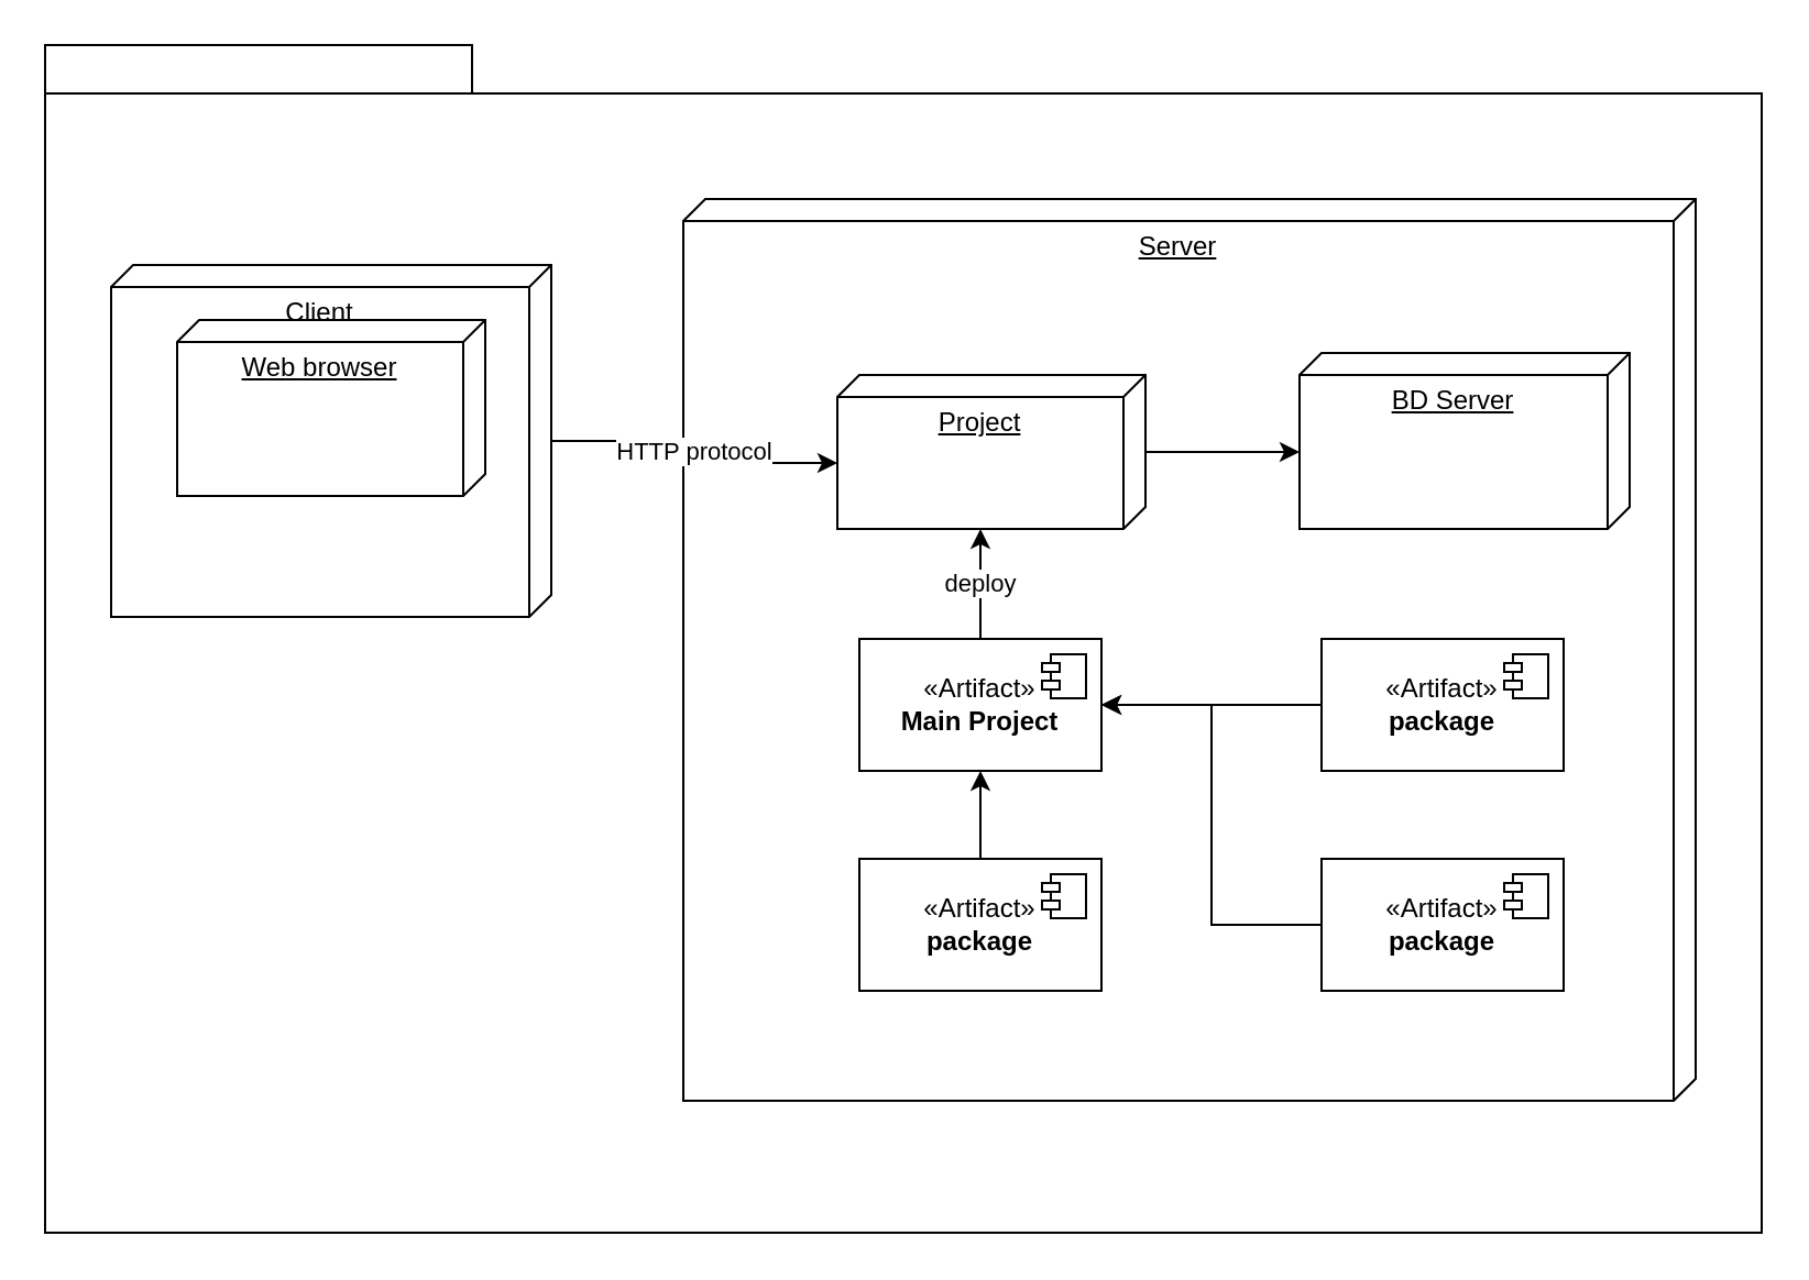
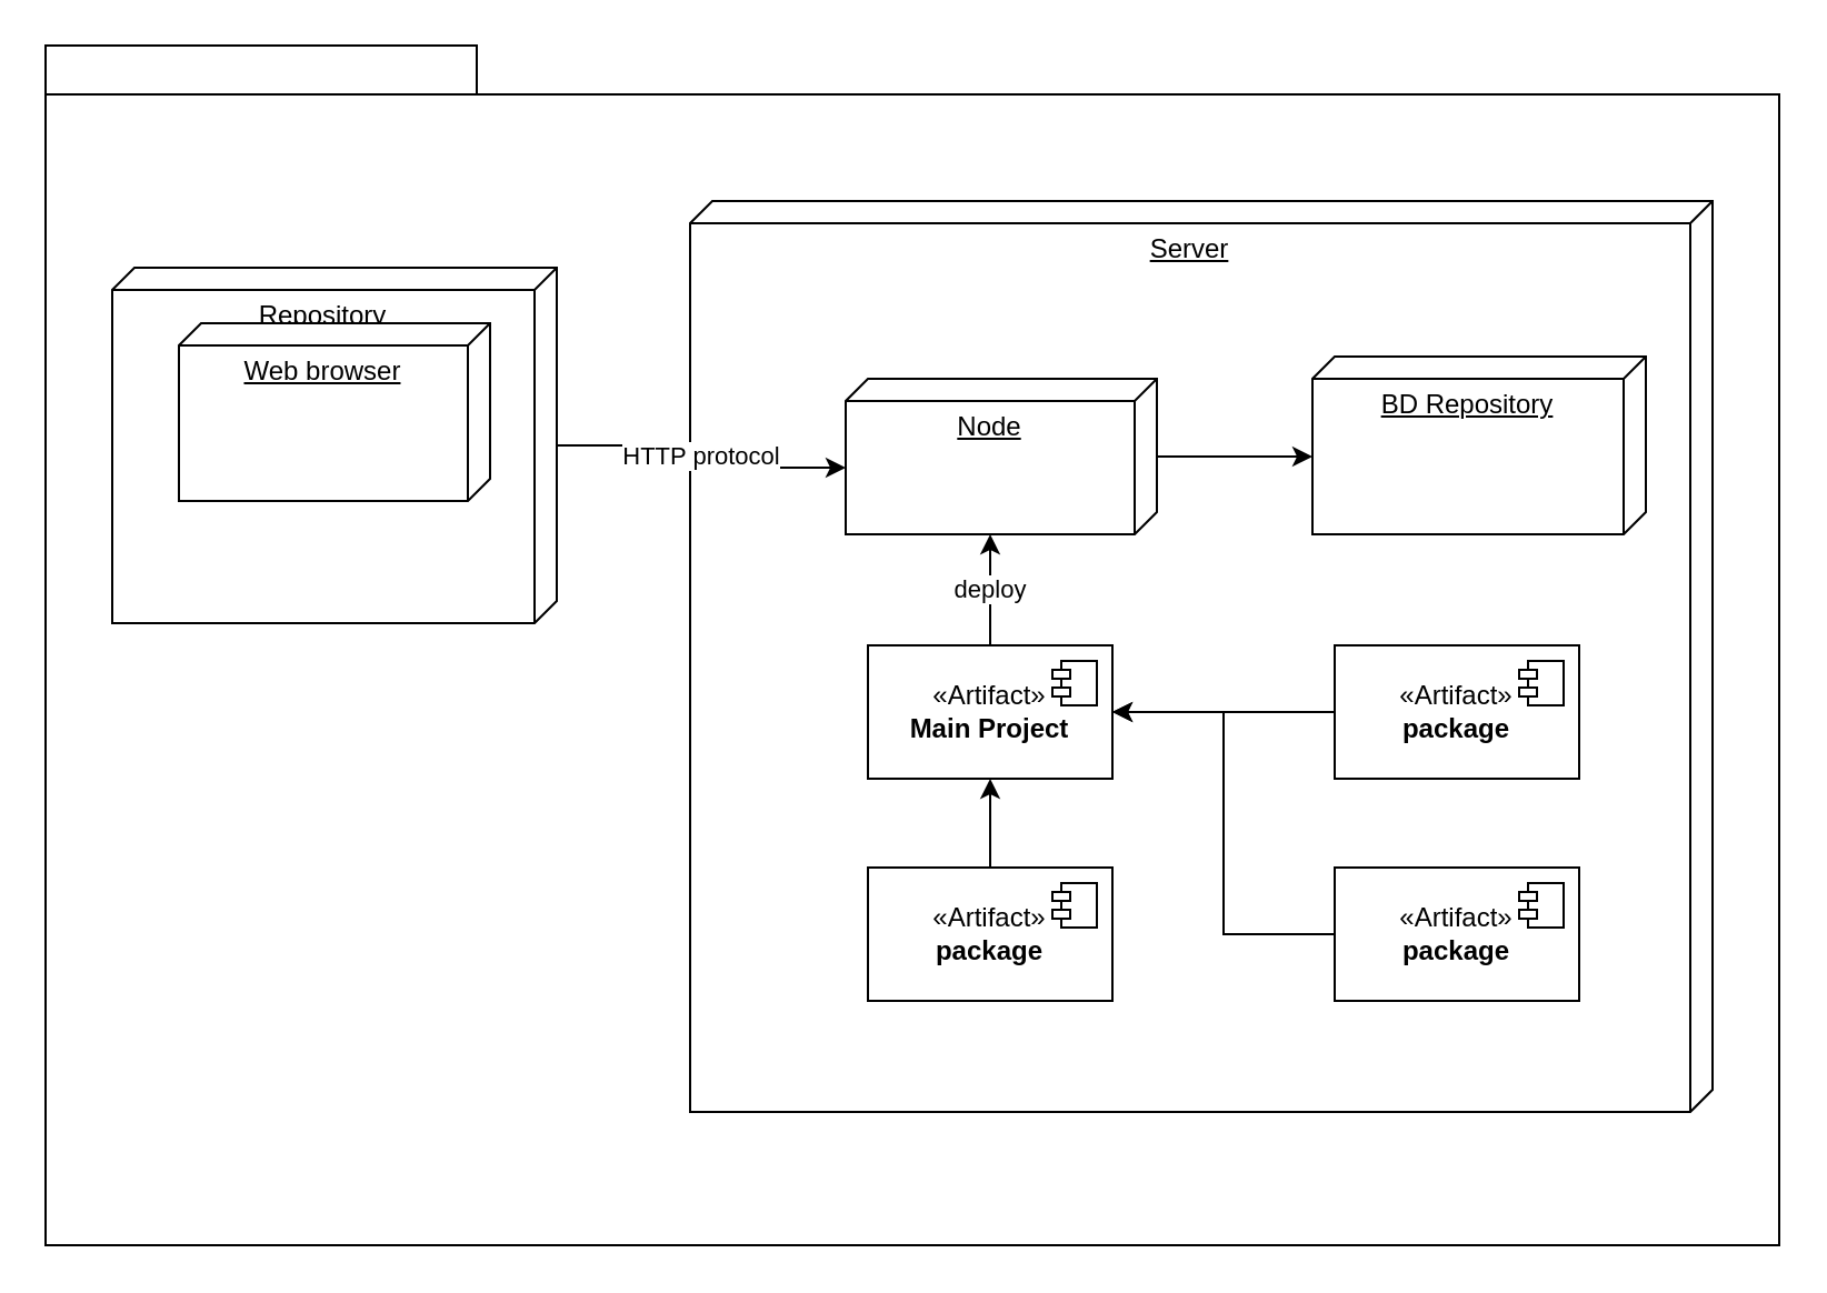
- <mxCell id="5" value="Client" style="verticalAlign=top;align=center;spacingTop=8;spacingLeft=2;spacingRight=12;shape=cube;size=10;direction=south;fontStyle=4;html=1;whiteSpace=wrap;container=0;movable=0;resizable=0;rotatable=0;deletable=0;editable=0;locked=1;connectable=0;" vertex="1" parent="1"><mxGeometry x="50" y="120" width="200" height="160" as="geometry" /></mxCell>
+ <mxCell id="5" value="Repository" style="verticalAlign=top;align=center;spacingTop=8;spacingLeft=2;spacingRight=12;shape=cube;size=10;direction=south;fontStyle=4;html=1;whiteSpace=wrap;container=0;movable=0;resizable=0;rotatable=0;deletable=0;editable=0;locked=1;connectable=0;" vertex="1" parent="1"><mxGeometry x="50" y="120" width="200" height="160" as="geometry" /></mxCell>
- <mxCell id="9" value="BD Server" style="verticalAlign=top;align=center;spacingTop=8;spacingLeft=2;spacingRight=12;shape=cube;size=10;direction=south;fontStyle=4;html=1;whiteSpace=wrap;movable=0;resizable=0;rotatable=0;deletable=0;editable=0;locked=1;connectable=0;" vertex="1" parent="1"><mxGeometry x="590" y="160" width="150" height="80" as="geometry" /></mxCell>
+ <mxCell id="9" value="BD Repository" style="verticalAlign=top;align=center;spacingTop=8;spacingLeft=2;spacingRight=12;shape=cube;size=10;direction=south;fontStyle=4;html=1;whiteSpace=wrap;movable=0;resizable=0;rotatable=0;deletable=0;editable=0;locked=1;connectable=0;" vertex="1" parent="1"><mxGeometry x="590" y="160" width="150" height="80" as="geometry" /></mxCell>
- <mxCell id="8" value="Project" style="verticalAlign=top;align=center;spacingTop=8;spacingLeft=2;spacingRight=12;shape=cube;size=10;direction=south;fontStyle=4;html=1;whiteSpace=wrap;movable=0;resizable=0;rotatable=0;deletable=0;editable=0;locked=1;connectable=0;" vertex="1" parent="1"><mxGeometry x="380" y="170" width="140" height="70" as="geometry" /></mxCell>
+ <mxCell id="8" value="Node" style="verticalAlign=top;align=center;spacingTop=8;spacingLeft=2;spacingRight=12;shape=cube;size=10;direction=south;fontStyle=4;html=1;whiteSpace=wrap;movable=0;resizable=0;rotatable=0;deletable=0;editable=0;locked=1;connectable=0;" vertex="1" parent="1"><mxGeometry x="380" y="170" width="140" height="70" as="geometry" /></mxCell>
